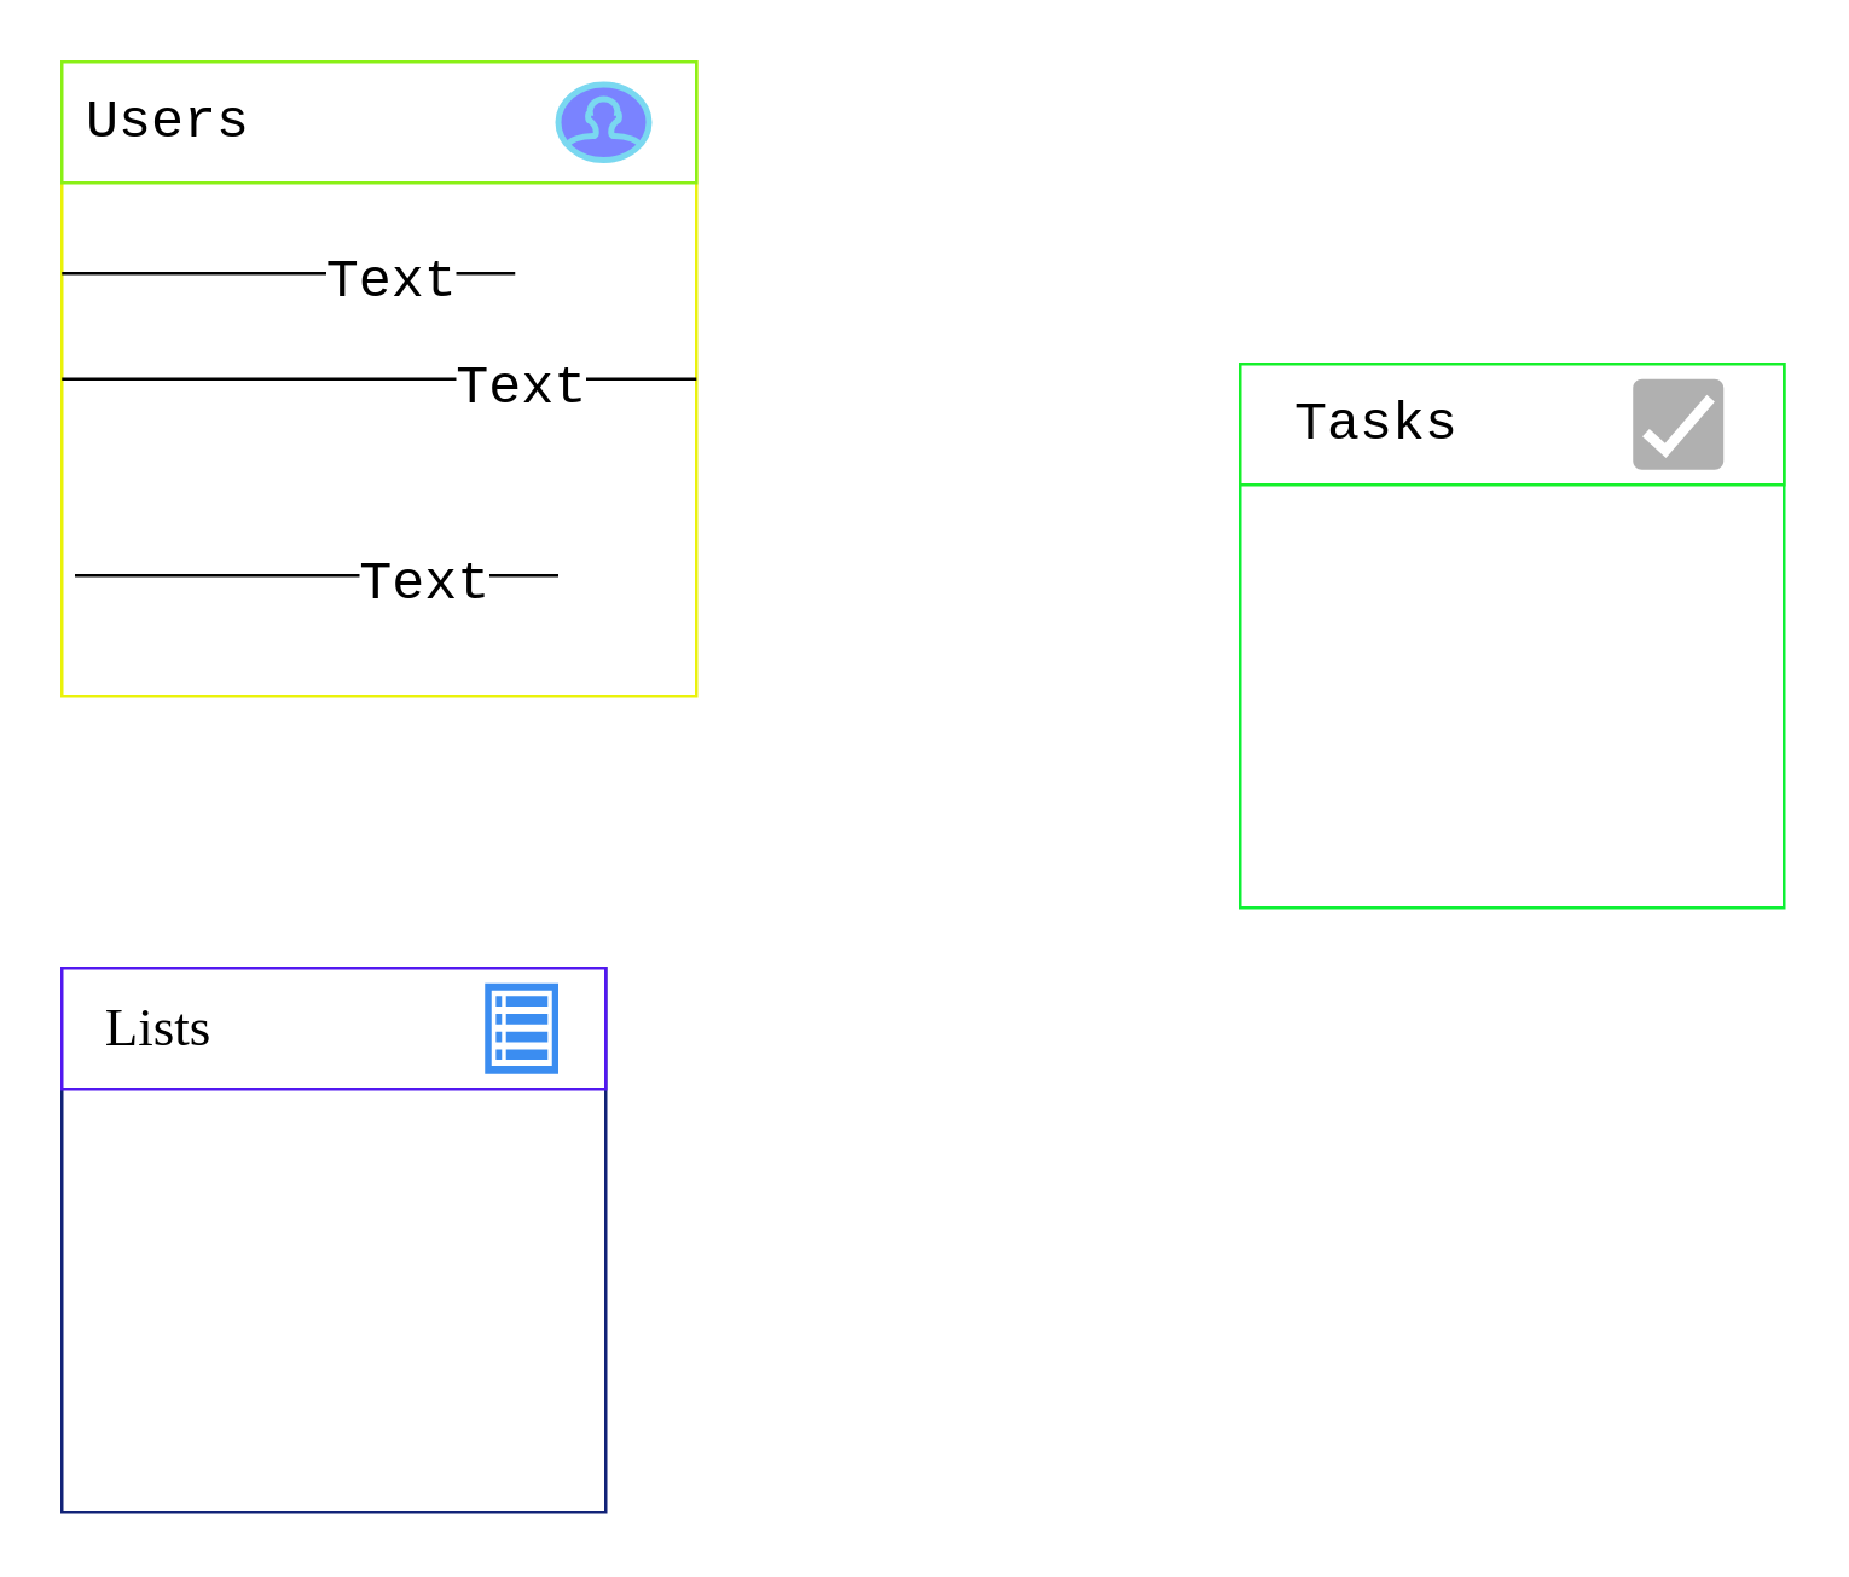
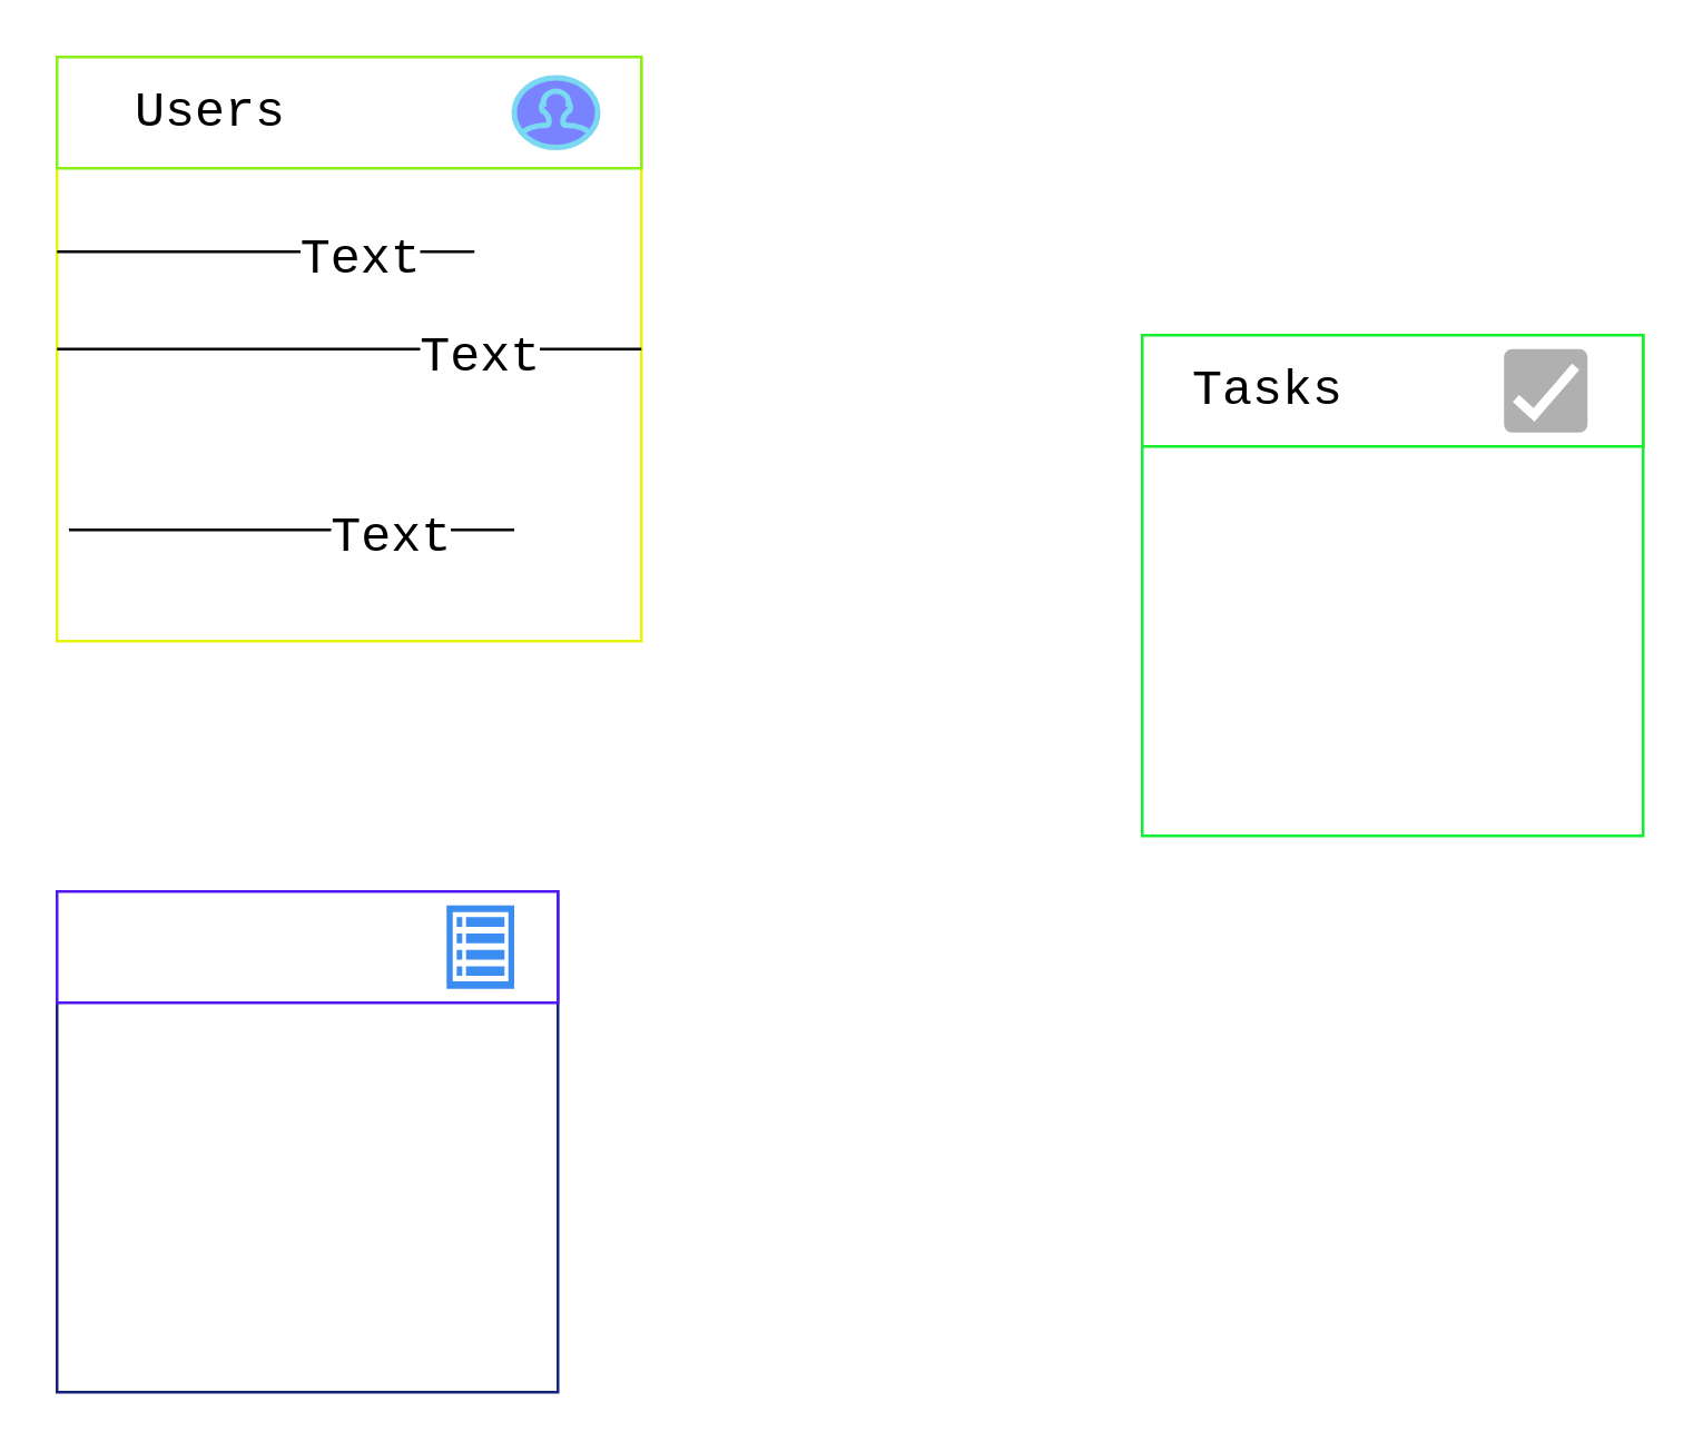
- <mxCell id="8" value="&lt;font face=&quot;Courier New&quot; style=&quot;font-size: 18px;&quot;&gt;&amp;nbsp;Users&lt;/font&gt;" style="text;html=1;strokeColor=none;fillColor=none;align=center;verticalAlign=middle;whiteSpace=wrap;rounded=0;" vertex="1" parent="1"><mxGeometry x="20" y="25" width="60" height="30" as="geometry" /></mxCell>
+ <mxCell id="8" value="&lt;font face=&quot;Courier New&quot; style=&quot;font-size: 18px;&quot;&gt;&amp;nbsp;Users&lt;/font&gt;" style="text;html=1;strokeColor=none;fillColor=none;align=center;verticalAlign=middle;whiteSpace=wrap;rounded=0;" vertex="1" parent="1"><mxGeometry x="40" y="25" width="60" height="30" as="geometry" /></mxCell>
- <mxCell id="9" value="&lt;font face=&quot;Times New Roman&quot; style=&quot;font-size: 18px;&quot;&gt;&amp;nbsp;Lists&lt;/font&gt;" style="text;html=1;strokeColor=none;fillColor=none;align=center;verticalAlign=middle;whiteSpace=wrap;rounded=0;" vertex="1" parent="1"><mxGeometry x="20" y="325" width="60" height="30" as="geometry" /></mxCell>
